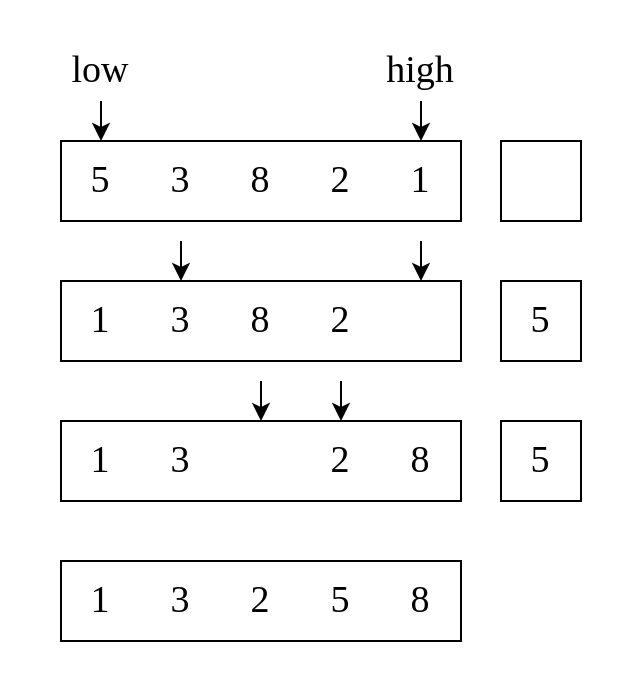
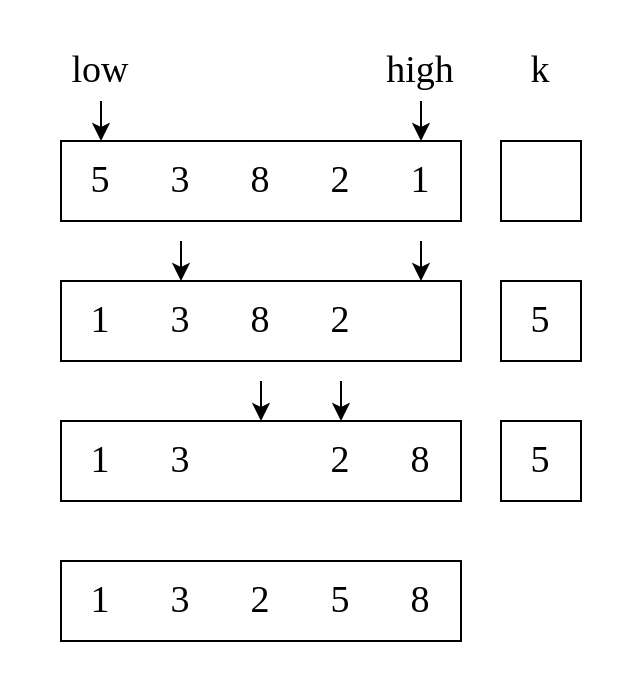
+ <mxCell id="34" value="&lt;span style=&quot;font-size: 19px;&quot;&gt;k&lt;/span&gt;" style="text;html=1;strokeColor=none;fillColor=none;align=center;verticalAlign=middle;whiteSpace=wrap;rounded=0;fontSize=11;fontFamily=Times New Roman;fontColor=default;" parent="1" vertex="1"><mxGeometry x="240" y="20" width="60" height="30" as="geometry" /></mxCell>
